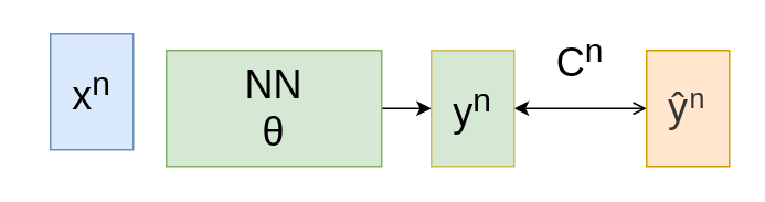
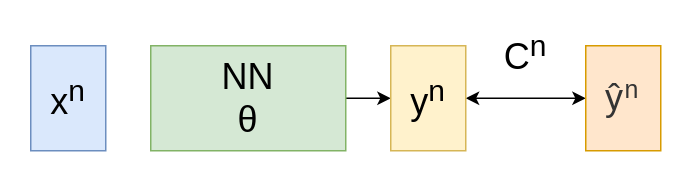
- <mxCell id="2" value="&lt;font style=&quot;font-size: 24px;&quot;&gt;x&lt;sup&gt;n&lt;/sup&gt;&lt;/font&gt;" style="rounded=0;whiteSpace=wrap;html=1;fillColor=#dae8fc;strokeColor=#6c8ebf;" parent="1" vertex="1"><mxGeometry x="30" y="20" width="50" height="70" as="geometry" /></mxCell>
+ <mxCell id="2" value="&lt;font style=&quot;font-size: 24px;&quot;&gt;x&lt;sup&gt;n&lt;/sup&gt;&lt;/font&gt;" style="rounded=0;whiteSpace=wrap;html=1;fillColor=#dae8fc;strokeColor=#6c8ebf;" parent="1" vertex="1"><mxGeometry x="20" y="30" width="50" height="70" as="geometry" /></mxCell>
- <mxCell id="6" value="&lt;font style=&quot;font-size: 24px;&quot;&gt;y&lt;sup&gt;n&lt;/sup&gt;&lt;/font&gt;" style="rounded=0;whiteSpace=wrap;html=1;fillColor=#d5e8d4;strokeColor=#d6b656;" parent="1" vertex="1"><mxGeometry x="260" y="30" width="50" height="70" as="geometry" /></mxCell>
+ <mxCell id="6" value="&lt;font style=&quot;font-size: 24px;&quot;&gt;y&lt;sup&gt;n&lt;/sup&gt;&lt;/font&gt;" style="rounded=0;whiteSpace=wrap;html=1;fillColor=#fff2cc;strokeColor=#d6b656;" parent="1" vertex="1"><mxGeometry x="260" y="30" width="50" height="70" as="geometry" /></mxCell>
- <mxCell id="5" style="edgeStyle=orthogonalEdgeStyle;rounded=0;orthogonalLoop=1;jettySize=auto;html=1;exitX=1;exitY=0.5;exitDx=0;exitDy=0;entryX=0;entryY=0.5;entryDx=0;entryDy=0;startArrow=classic;startFill=1;endArrow=open;" parent="1" source="6" target="7" edge="1"><mxGeometry relative="1" as="geometry" /></mxCell>
+ <mxCell id="5" style="edgeStyle=orthogonalEdgeStyle;rounded=0;orthogonalLoop=1;jettySize=auto;html=1;exitX=1;exitY=0.5;exitDx=0;exitDy=0;entryX=0;entryY=0.5;entryDx=0;entryDy=0;startArrow=classic;startFill=1;" parent="1" source="6" target="7" edge="1"><mxGeometry relative="1" as="geometry" /></mxCell>
